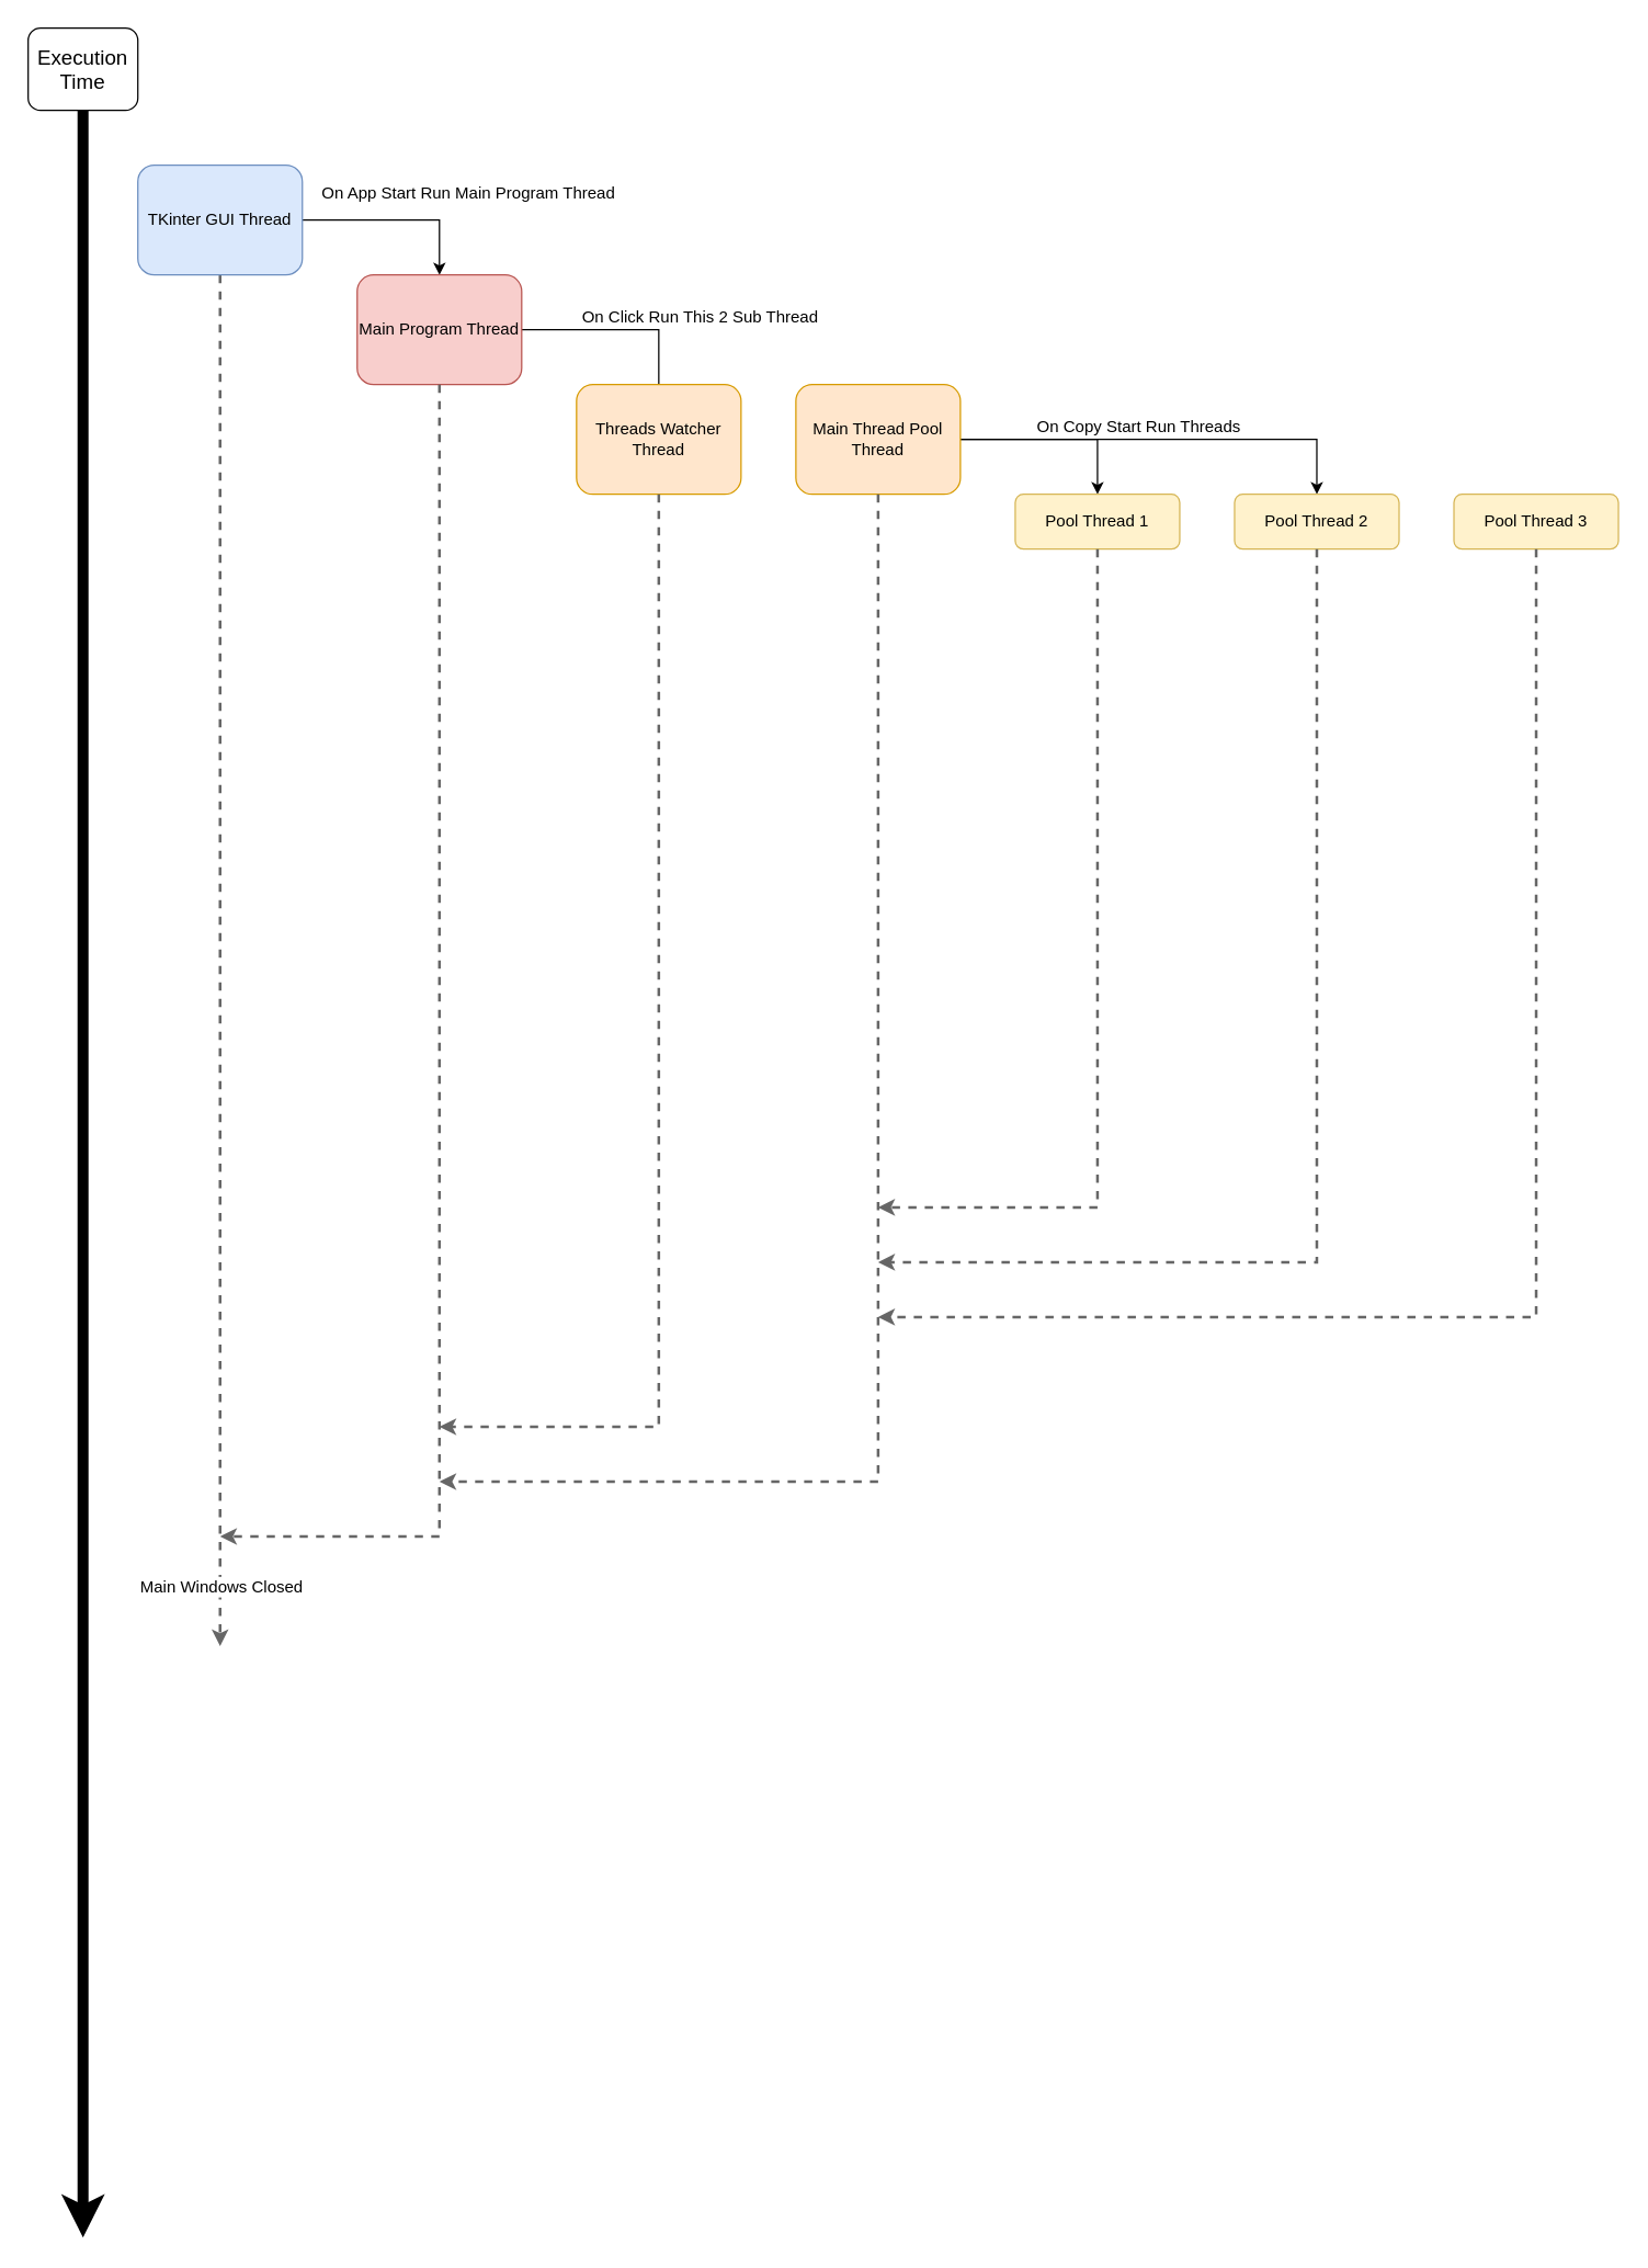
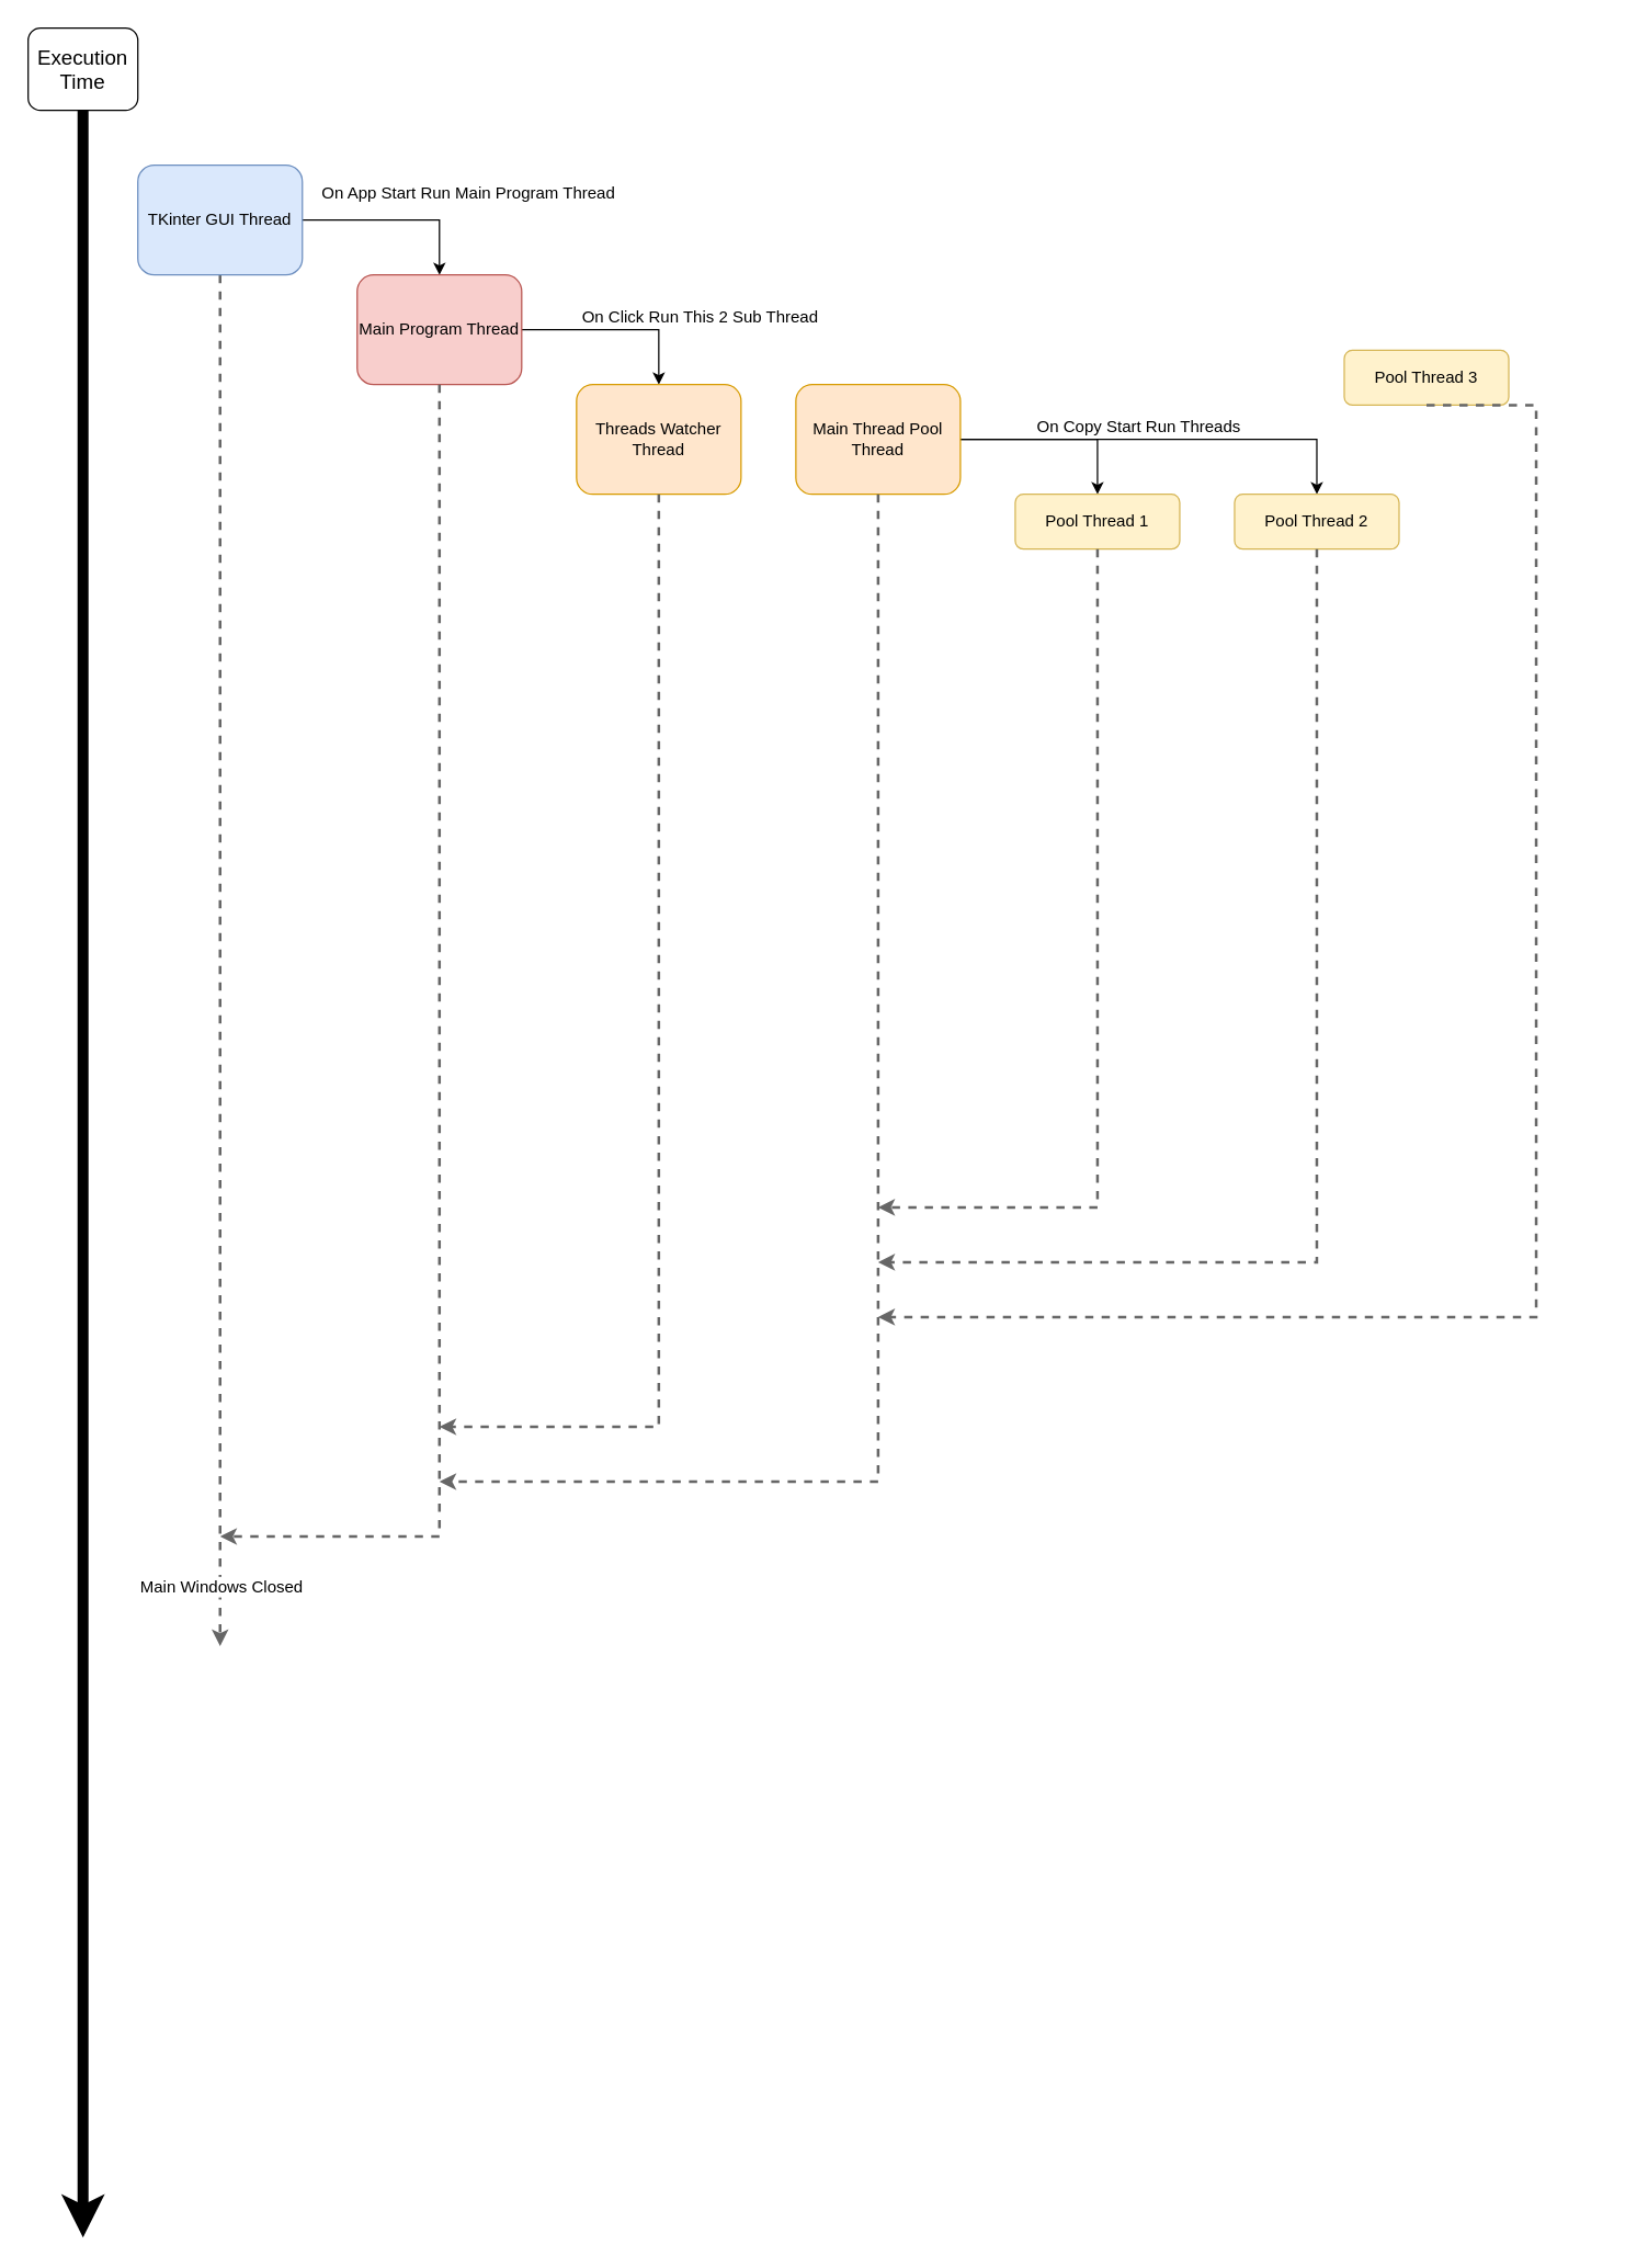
- <mxCell id="8" value="" style="edgeStyle=orthogonalEdgeStyle;rounded=0;orthogonalLoop=1;jettySize=auto;html=1;endArrow=none;" edge="1" parent="1" source="9" target="10"><mxGeometry relative="1" as="geometry"><Array as="points"><mxPoint x="480" y="240" /></Array></mxGeometry></mxCell>
+ <mxCell id="8" value="" style="edgeStyle=orthogonalEdgeStyle;rounded=0;orthogonalLoop=1;jettySize=auto;html=1;" edge="1" parent="1" source="9" target="10"><mxGeometry relative="1" as="geometry"><Array as="points"><mxPoint x="480" y="240" /></Array></mxGeometry></mxCell>
- <mxCell id="19" value="Pool Thread 3" style="whiteSpace=wrap;html=1;fillColor=#fff2cc;strokeColor=#d6b656;rounded=1;" vertex="1" parent="1"><mxGeometry x="1060" y="360" width="120" height="40" as="geometry" /></mxCell>
+ <mxCell id="19" value="Pool Thread 3" style="whiteSpace=wrap;html=1;fillColor=#fff2cc;strokeColor=#d6b656;rounded=1;" vertex="1" parent="1"><mxGeometry x="980" y="255" width="120" height="40" as="geometry" /></mxCell>
